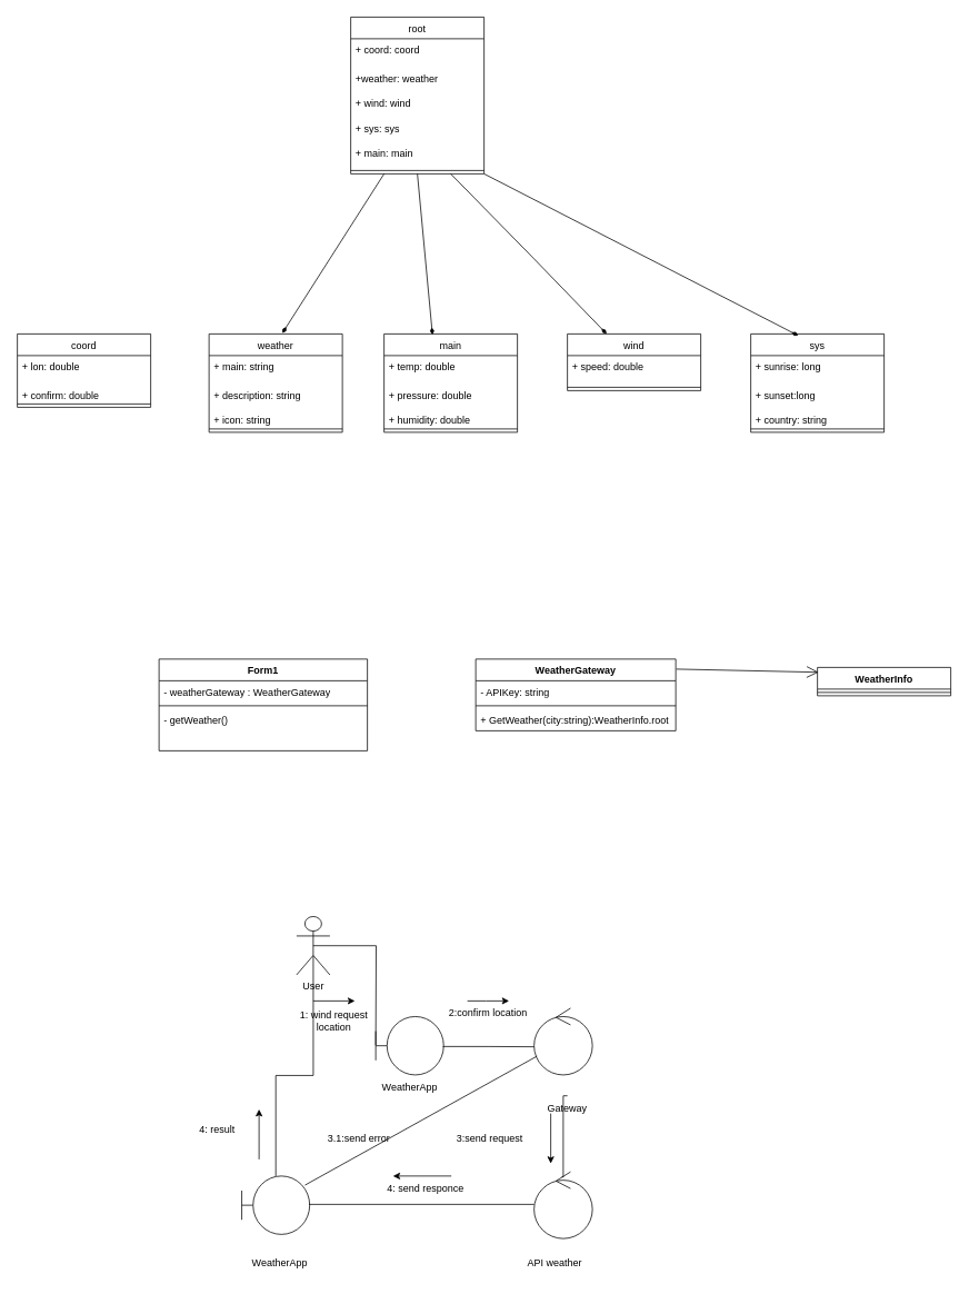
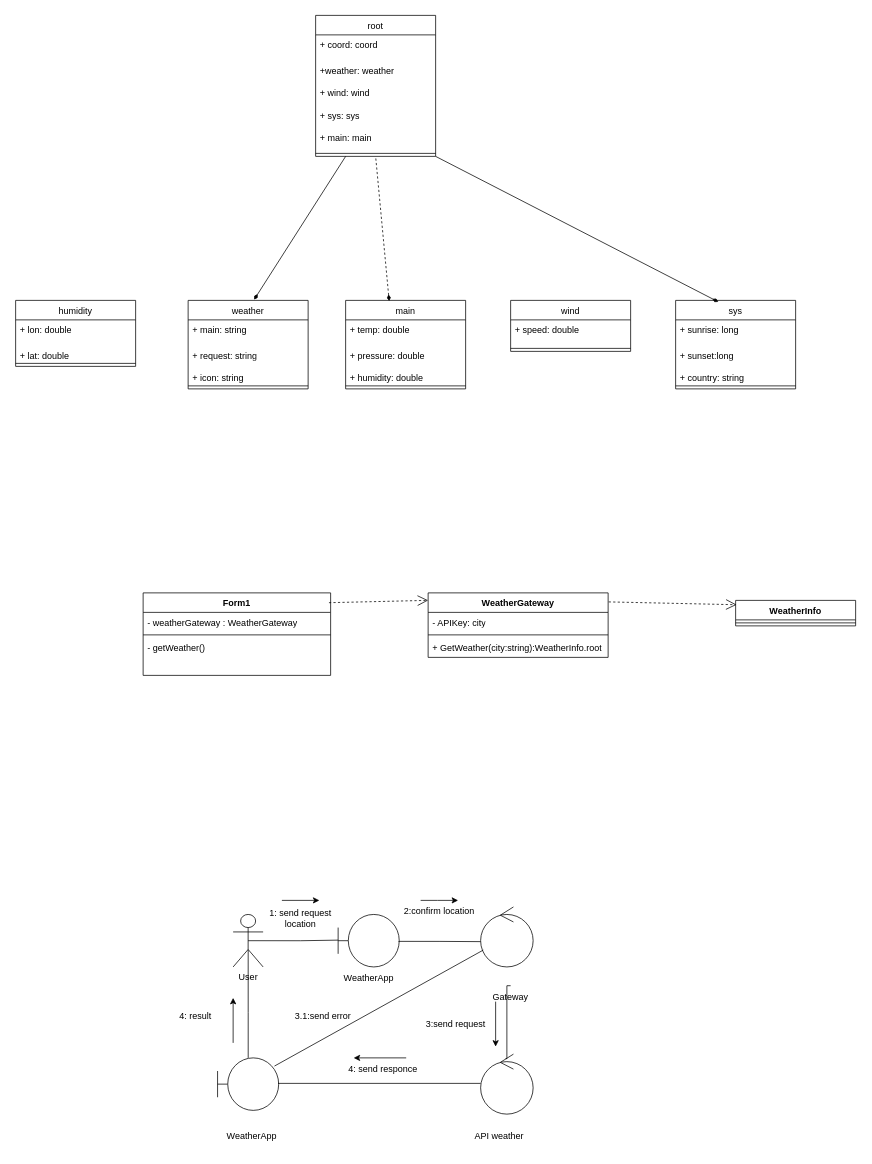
- <mxCell id="33" value="" style="endArrow=none;endFill=0;endSize=24;html=1;rounded=0;entryX=0.75;entryY=1;entryDx=0;entryDy=0;startArrow=diamondThin;startFill=1;" edge="1" parent="1" source="16" target="24"><mxGeometry width="160" relative="1" as="geometry"><mxPoint x="358" y="419" as="sourcePoint" /><mxPoint x="460" y="220" as="targetPoint" /><Array as="points"><mxPoint x="640" y="310" /></Array></mxGeometry></mxCell>
- <mxCell id="32" value="" style="endArrow=none;endFill=0;endSize=24;html=1;rounded=0;exitX=0.363;exitY=0.008;exitDx=0;exitDy=0;exitPerimeter=0;entryX=0.5;entryY=1;entryDx=0;entryDy=0;startArrow=diamondThin;startFill=1;" edge="1" parent="1" source="11" target="24"><mxGeometry width="160" relative="1" as="geometry"><mxPoint x="348" y="409" as="sourcePoint" /><mxPoint x="380" y="228" as="targetPoint" /></mxGeometry></mxCell>
+ <mxCell id="32" value="" style="endArrow=none;endFill=0;endSize=24;html=1;rounded=0;exitX=0.363;exitY=0.008;exitDx=0;exitDy=0;exitPerimeter=0;entryX=0.5;entryY=1;entryDx=0;entryDy=0;startArrow=diamondThin;startFill=1;dashed=1;" edge="1" parent="1" source="11" target="24"><mxGeometry width="160" relative="1" as="geometry"><mxPoint x="348" y="409" as="sourcePoint" /><mxPoint x="380" y="228" as="targetPoint" /></mxGeometry></mxCell>
- <mxCell id="2" value="&lt;span style=&quot;font-weight: normal;&quot;&gt;coord&lt;/span&gt;" style="swimlane;fontStyle=1;align=center;verticalAlign=top;childLayout=stackLayout;horizontal=1;startSize=26;horizontalStack=0;resizeParent=1;resizeParentMax=0;resizeLast=0;collapsible=1;marginBottom=0;whiteSpace=wrap;html=1;" vertex="1" parent="1"><mxGeometry x="20" y="400" width="160" height="88" as="geometry" /></mxCell>
+ <mxCell id="2" value="&lt;span style=&quot;font-weight: normal;&quot;&gt;humidity&lt;/span&gt;" style="swimlane;fontStyle=1;align=center;verticalAlign=top;childLayout=stackLayout;horizontal=1;startSize=26;horizontalStack=0;resizeParent=1;resizeParentMax=0;resizeLast=0;collapsible=1;marginBottom=0;whiteSpace=wrap;html=1;" vertex="1" parent="1"><mxGeometry x="20" y="400" width="160" height="88" as="geometry" /></mxCell>
- <mxCell id="4" value="+ confirm: double" style="text;strokeColor=none;fillColor=none;align=left;verticalAlign=top;spacingLeft=4;spacingRight=4;overflow=hidden;rotatable=0;points=[[0,0.5],[1,0.5]];portConstraint=eastwest;whiteSpace=wrap;html=1;" vertex="1" parent="2"><mxGeometry y="60" width="160" height="20" as="geometry" /></mxCell>
+ <mxCell id="4" value="+ lat: double" style="text;strokeColor=none;fillColor=none;align=left;verticalAlign=top;spacingLeft=4;spacingRight=4;overflow=hidden;rotatable=0;points=[[0,0.5],[1,0.5]];portConstraint=eastwest;whiteSpace=wrap;html=1;" vertex="1" parent="2"><mxGeometry y="60" width="160" height="20" as="geometry" /></mxCell>
- <mxCell id="8" value="+ description: string" style="text;strokeColor=none;fillColor=none;align=left;verticalAlign=top;spacingLeft=4;spacingRight=4;overflow=hidden;rotatable=0;points=[[0,0.5],[1,0.5]];portConstraint=eastwest;whiteSpace=wrap;html=1;" vertex="1" parent="6"><mxGeometry y="60" width="160" height="30" as="geometry" /></mxCell>
+ <mxCell id="8" value="+ request: string" style="text;strokeColor=none;fillColor=none;align=left;verticalAlign=top;spacingLeft=4;spacingRight=4;overflow=hidden;rotatable=0;points=[[0,0.5],[1,0.5]];portConstraint=eastwest;whiteSpace=wrap;html=1;" vertex="1" parent="6"><mxGeometry y="60" width="160" height="30" as="geometry" /></mxCell>
+ <mxCell id="45" value="" style="endArrow=open;endSize=12;dashed=1;html=1;rounded=0;exitX=0.991;exitY=0.119;exitDx=0;exitDy=0;exitPerimeter=0;entryX=0;entryY=0.116;entryDx=0;entryDy=0;entryPerimeter=0;" edge="1" parent="1" source="35" target="39"><mxGeometry width="160" relative="1" as="geometry"><mxPoint x="830" y="820" as="sourcePoint" /><mxPoint x="560" y="803" as="targetPoint" /></mxGeometry></mxCell>
- <mxCell id="46" value="" style="endArrow=open;endSize=12;dashed=0;html=1;rounded=0;exitX=1.003;exitY=0.14;exitDx=0;exitDy=0;exitPerimeter=0;entryX=0.008;entryY=0.171;entryDx=0;entryDy=0;entryPerimeter=0;" edge="1" parent="1" source="39" target="43"><mxGeometry width="160" relative="1" as="geometry"><mxPoint x="810" y="720" as="sourcePoint" /><mxPoint x="970" y="720" as="targetPoint" /></mxGeometry></mxCell>
+ <mxCell id="46" value="" style="endArrow=open;endSize=12;dashed=1;html=1;rounded=0;exitX=1.003;exitY=0.14;exitDx=0;exitDy=0;exitPerimeter=0;entryX=0.008;entryY=0.171;entryDx=0;entryDy=0;entryPerimeter=0;" edge="1" parent="1" source="39" target="43"><mxGeometry width="160" relative="1" as="geometry"><mxPoint x="810" y="720" as="sourcePoint" /><mxPoint x="970" y="720" as="targetPoint" /></mxGeometry></mxCell>
- <mxCell id="40" value="- APIKey: string" style="text;strokeColor=none;fillColor=none;align=left;verticalAlign=top;spacingLeft=4;spacingRight=4;overflow=hidden;rotatable=0;points=[[0,0.5],[1,0.5]];portConstraint=eastwest;whiteSpace=wrap;html=1;" vertex="1" parent="39"><mxGeometry y="26" width="240" height="26" as="geometry" /></mxCell>
+ <mxCell id="40" value="- APIKey: city" style="text;strokeColor=none;fillColor=none;align=left;verticalAlign=top;spacingLeft=4;spacingRight=4;overflow=hidden;rotatable=0;points=[[0,0.5],[1,0.5]];portConstraint=eastwest;whiteSpace=wrap;html=1;" vertex="1" parent="39"><mxGeometry y="26" width="240" height="26" as="geometry" /></mxCell>
- <mxCell id="48" value="User" style="shape=umlActor;verticalLabelPosition=bottom;verticalAlign=top;html=1;" vertex="1" parent="1"><mxGeometry x="355" y="1098.75" width="40" height="70" as="geometry" /></mxCell>
+ <mxCell id="48" value="User" style="shape=umlActor;verticalLabelPosition=bottom;verticalAlign=top;html=1;" vertex="1" parent="1"><mxGeometry x="310" y="1218.75" width="40" height="70" as="geometry" /></mxCell>
- <mxCell id="50" value="1: wind request location" style="text;html=1;strokeColor=none;fillColor=none;align=center;verticalAlign=middle;whiteSpace=wrap;rounded=0;" vertex="1" parent="1"><mxGeometry x="350" y="1208.75" width="100" height="30" as="geometry" /></mxCell>
+ <mxCell id="50" value="1: send request location" style="text;html=1;strokeColor=none;fillColor=none;align=center;verticalAlign=middle;whiteSpace=wrap;rounded=0;" vertex="1" parent="1"><mxGeometry x="350" y="1208.75" width="100" height="30" as="geometry" /></mxCell>
- <mxCell id="72" value="3.1:send error" style="text;html=1;strokeColor=none;fillColor=none;align=center;verticalAlign=middle;whiteSpace=wrap;rounded=0;" vertex="1" parent="1"><mxGeometry x="355" y="1350" width="150" height="30" as="geometry" /></mxCell>
+ <mxCell id="72" value="3.1:send error" style="text;html=1;strokeColor=none;fillColor=none;align=center;verticalAlign=middle;whiteSpace=wrap;rounded=0;" vertex="1" parent="1"><mxGeometry x="355" y="1340" width="150" height="30" as="geometry" /></mxCell>
- <mxCell id="54" value="3:send request" style="text;html=1;strokeColor=none;fillColor=none;align=center;verticalAlign=middle;whiteSpace=wrap;rounded=0;" vertex="1" parent="1"><mxGeometry x="511.5" y="1350" width="150" height="30" as="geometry" /></mxCell>
+ <mxCell id="54" value="3:send request" style="text;html=1;strokeColor=none;fillColor=none;align=center;verticalAlign=middle;whiteSpace=wrap;rounded=0;" vertex="1" parent="1"><mxGeometry x="531.5" y="1350" width="150" height="30" as="geometry" /></mxCell>
